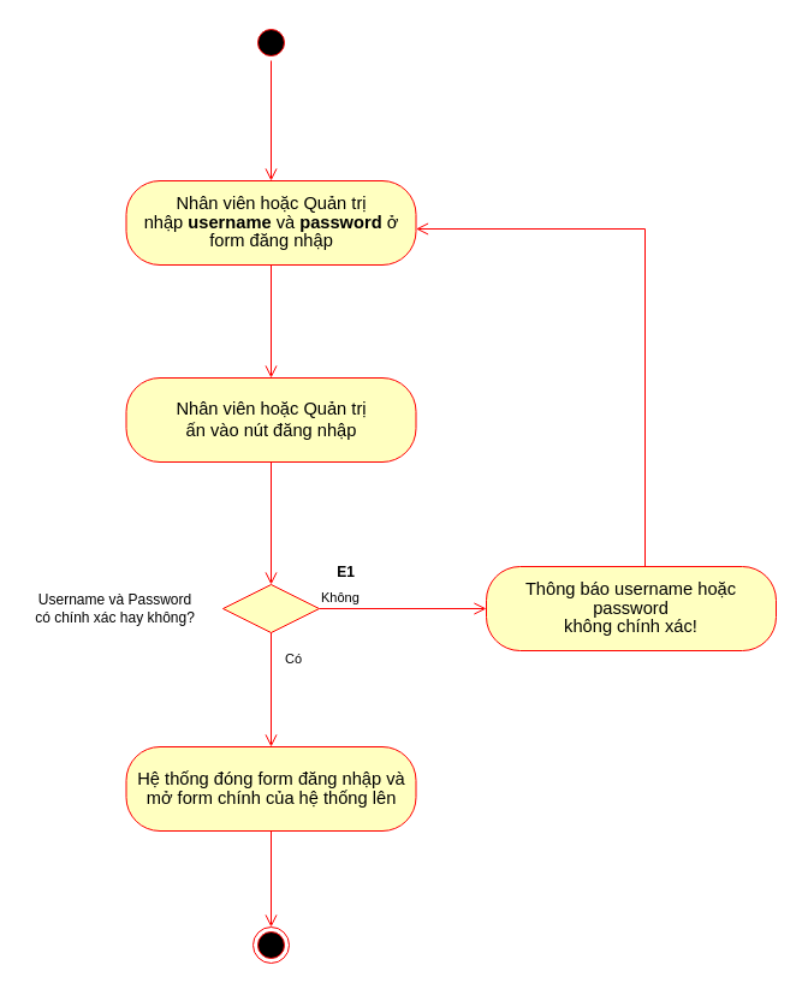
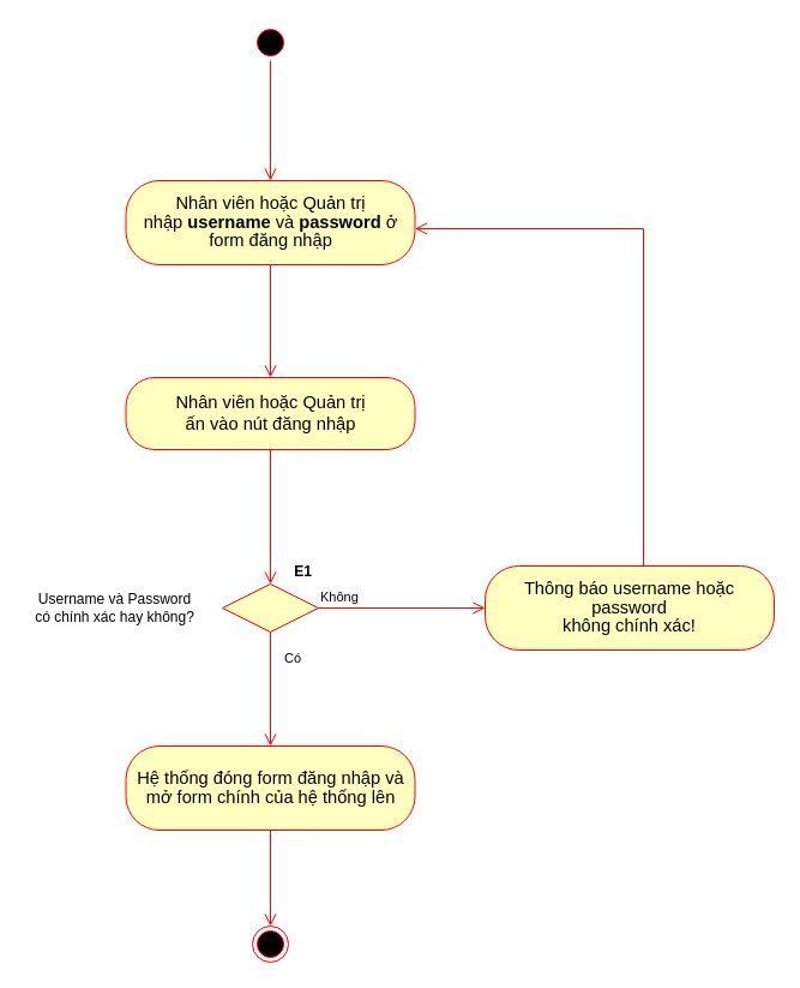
- <mxCell id="4" value="&lt;span style=&quot;font-family: &amp;#34;calibri&amp;#34; , sans-serif ; font-size: 14.667px&quot;&gt;Nhân viên hoặc Quản trị&lt;/span&gt;&lt;br style=&quot;font-family: &amp;#34;calibri&amp;#34; , sans-serif ; font-size: 14.667px&quot;&gt;&lt;span style=&quot;font-family: &amp;#34;calibri&amp;#34; , sans-serif ; font-size: 14.667px&quot;&gt;ấn vào nút đăng nhập&lt;/span&gt;" style="rounded=1;whiteSpace=wrap;html=1;arcSize=40;fontColor=#000000;fillColor=#ffffc0;strokeColor=#ff0000;" parent="1" vertex="1"><mxGeometry x="104.5" y="314" width="241" height="70" as="geometry" /></mxCell>
+ <mxCell id="4" value="&lt;span style=&quot;font-family: &amp;#34;calibri&amp;#34; , sans-serif ; font-size: 14.667px&quot;&gt;Nhân viên hoặc Quản trị&lt;/span&gt;&lt;br style=&quot;font-family: &amp;#34;calibri&amp;#34; , sans-serif ; font-size: 14.667px&quot;&gt;&lt;span style=&quot;font-family: &amp;#34;calibri&amp;#34; , sans-serif ; font-size: 14.667px&quot;&gt;ấn vào nút đăng nhập&lt;/span&gt;" style="rounded=1;whiteSpace=wrap;html=1;arcSize=40;fontColor=#000000;fillColor=#ffffc0;strokeColor=#ff0000;" parent="1" vertex="1"><mxGeometry x="104.5" y="314" width="241" height="60" as="geometry" /></mxCell>
- <mxCell id="15" value="&lt;b&gt;E1&lt;/b&gt;" style="text;html=1;align=center;verticalAlign=middle;resizable=0;points=[];autosize=1;strokeColor=none;fillColor=none;" parent="1" vertex="1"><mxGeometry x="272" y="466" width="30" height="20" as="geometry" /></mxCell>
+ <mxCell id="15" value="&lt;b&gt;E1&lt;/b&gt;" style="text;html=1;align=center;verticalAlign=middle;resizable=0;points=[];autosize=1;strokeColor=none;fillColor=none;" parent="1" vertex="1"><mxGeometry x="237" y="466" width="30" height="20" as="geometry" /></mxCell>
